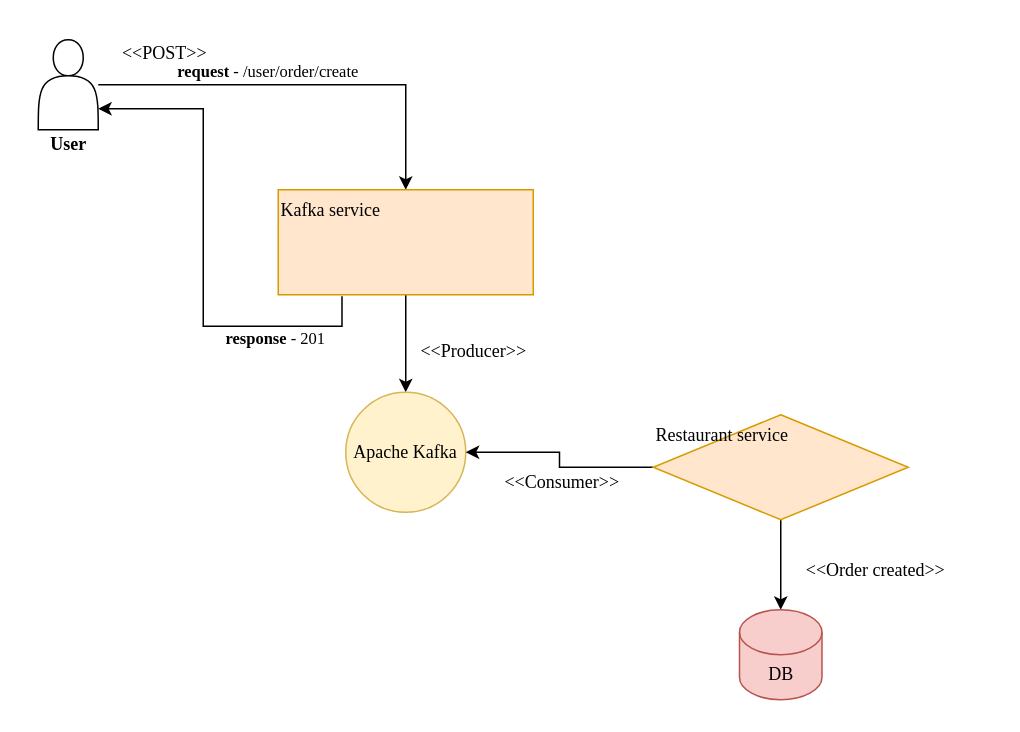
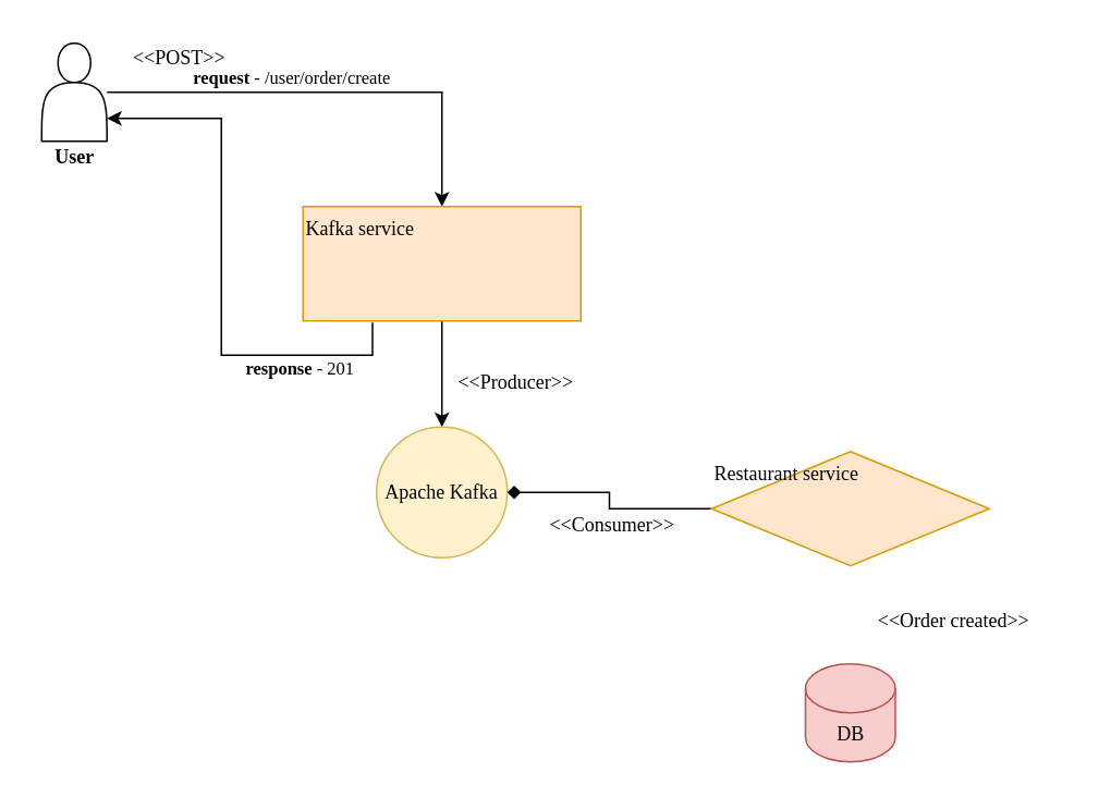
- <mxCell id="11" style="edgeStyle=orthogonalEdgeStyle;rounded=0;orthogonalLoop=1;jettySize=auto;html=1;entryX=1;entryY=0.5;entryDx=0;entryDy=0;fontFamily=Lucida Console;" edge="1" parent="1" source="13" target="10"><mxGeometry relative="1" as="geometry" /></mxCell>
+ <mxCell id="11" style="edgeStyle=orthogonalEdgeStyle;rounded=0;orthogonalLoop=1;jettySize=auto;html=1;entryX=1;entryY=0.5;entryDx=0;entryDy=0;fontFamily=Lucida Console;endArrow=diamond;" edge="1" parent="1" source="13" target="10"><mxGeometry relative="1" as="geometry" /></mxCell>
- <mxCell id="12" style="edgeStyle=orthogonalEdgeStyle;rounded=0;orthogonalLoop=1;jettySize=auto;html=1;exitX=0.5;exitY=1;exitDx=0;exitDy=0;entryX=0.5;entryY=0;entryDx=0;entryDy=0;entryPerimeter=0;fontFamily=Lucida Console;" edge="1" parent="1" source="13" target="16"><mxGeometry relative="1" as="geometry" /></mxCell>
